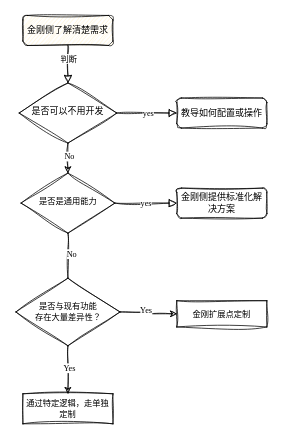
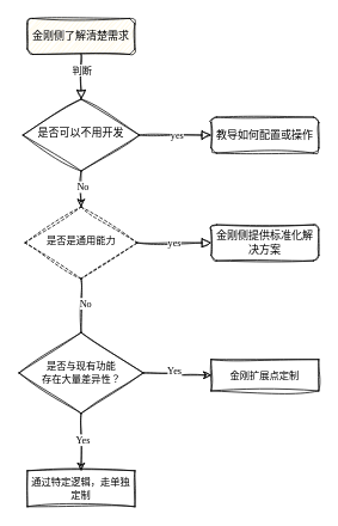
- <mxCell id="15" value="&lt;font style=&quot;font-size: 11px;&quot;&gt;是否是通用能力&lt;/font&gt;" style="rhombus;whiteSpace=wrap;html=1;shadow=0;fontFamily=Helvetica;fontSize=12;align=center;strokeWidth=1;spacing=6;spacingTop=-4;sketch=1;curveFitting=1;jiggle=2;" parent="1" vertex="1"><mxGeometry x="27.5" y="230" width="125" height="80" as="geometry" /></mxCell>
+ <mxCell id="15" value="&lt;font style=&quot;font-size: 11px;&quot;&gt;是否是通用能力&lt;/font&gt;" style="rhombus;whiteSpace=wrap;html=1;shadow=0;fontFamily=Helvetica;fontSize=12;align=center;strokeWidth=1;spacing=6;spacingTop=-4;sketch=1;curveFitting=1;jiggle=2;dashed=1;" parent="1" vertex="1"><mxGeometry x="27.5" y="230" width="125" height="80" as="geometry" /></mxCell>
